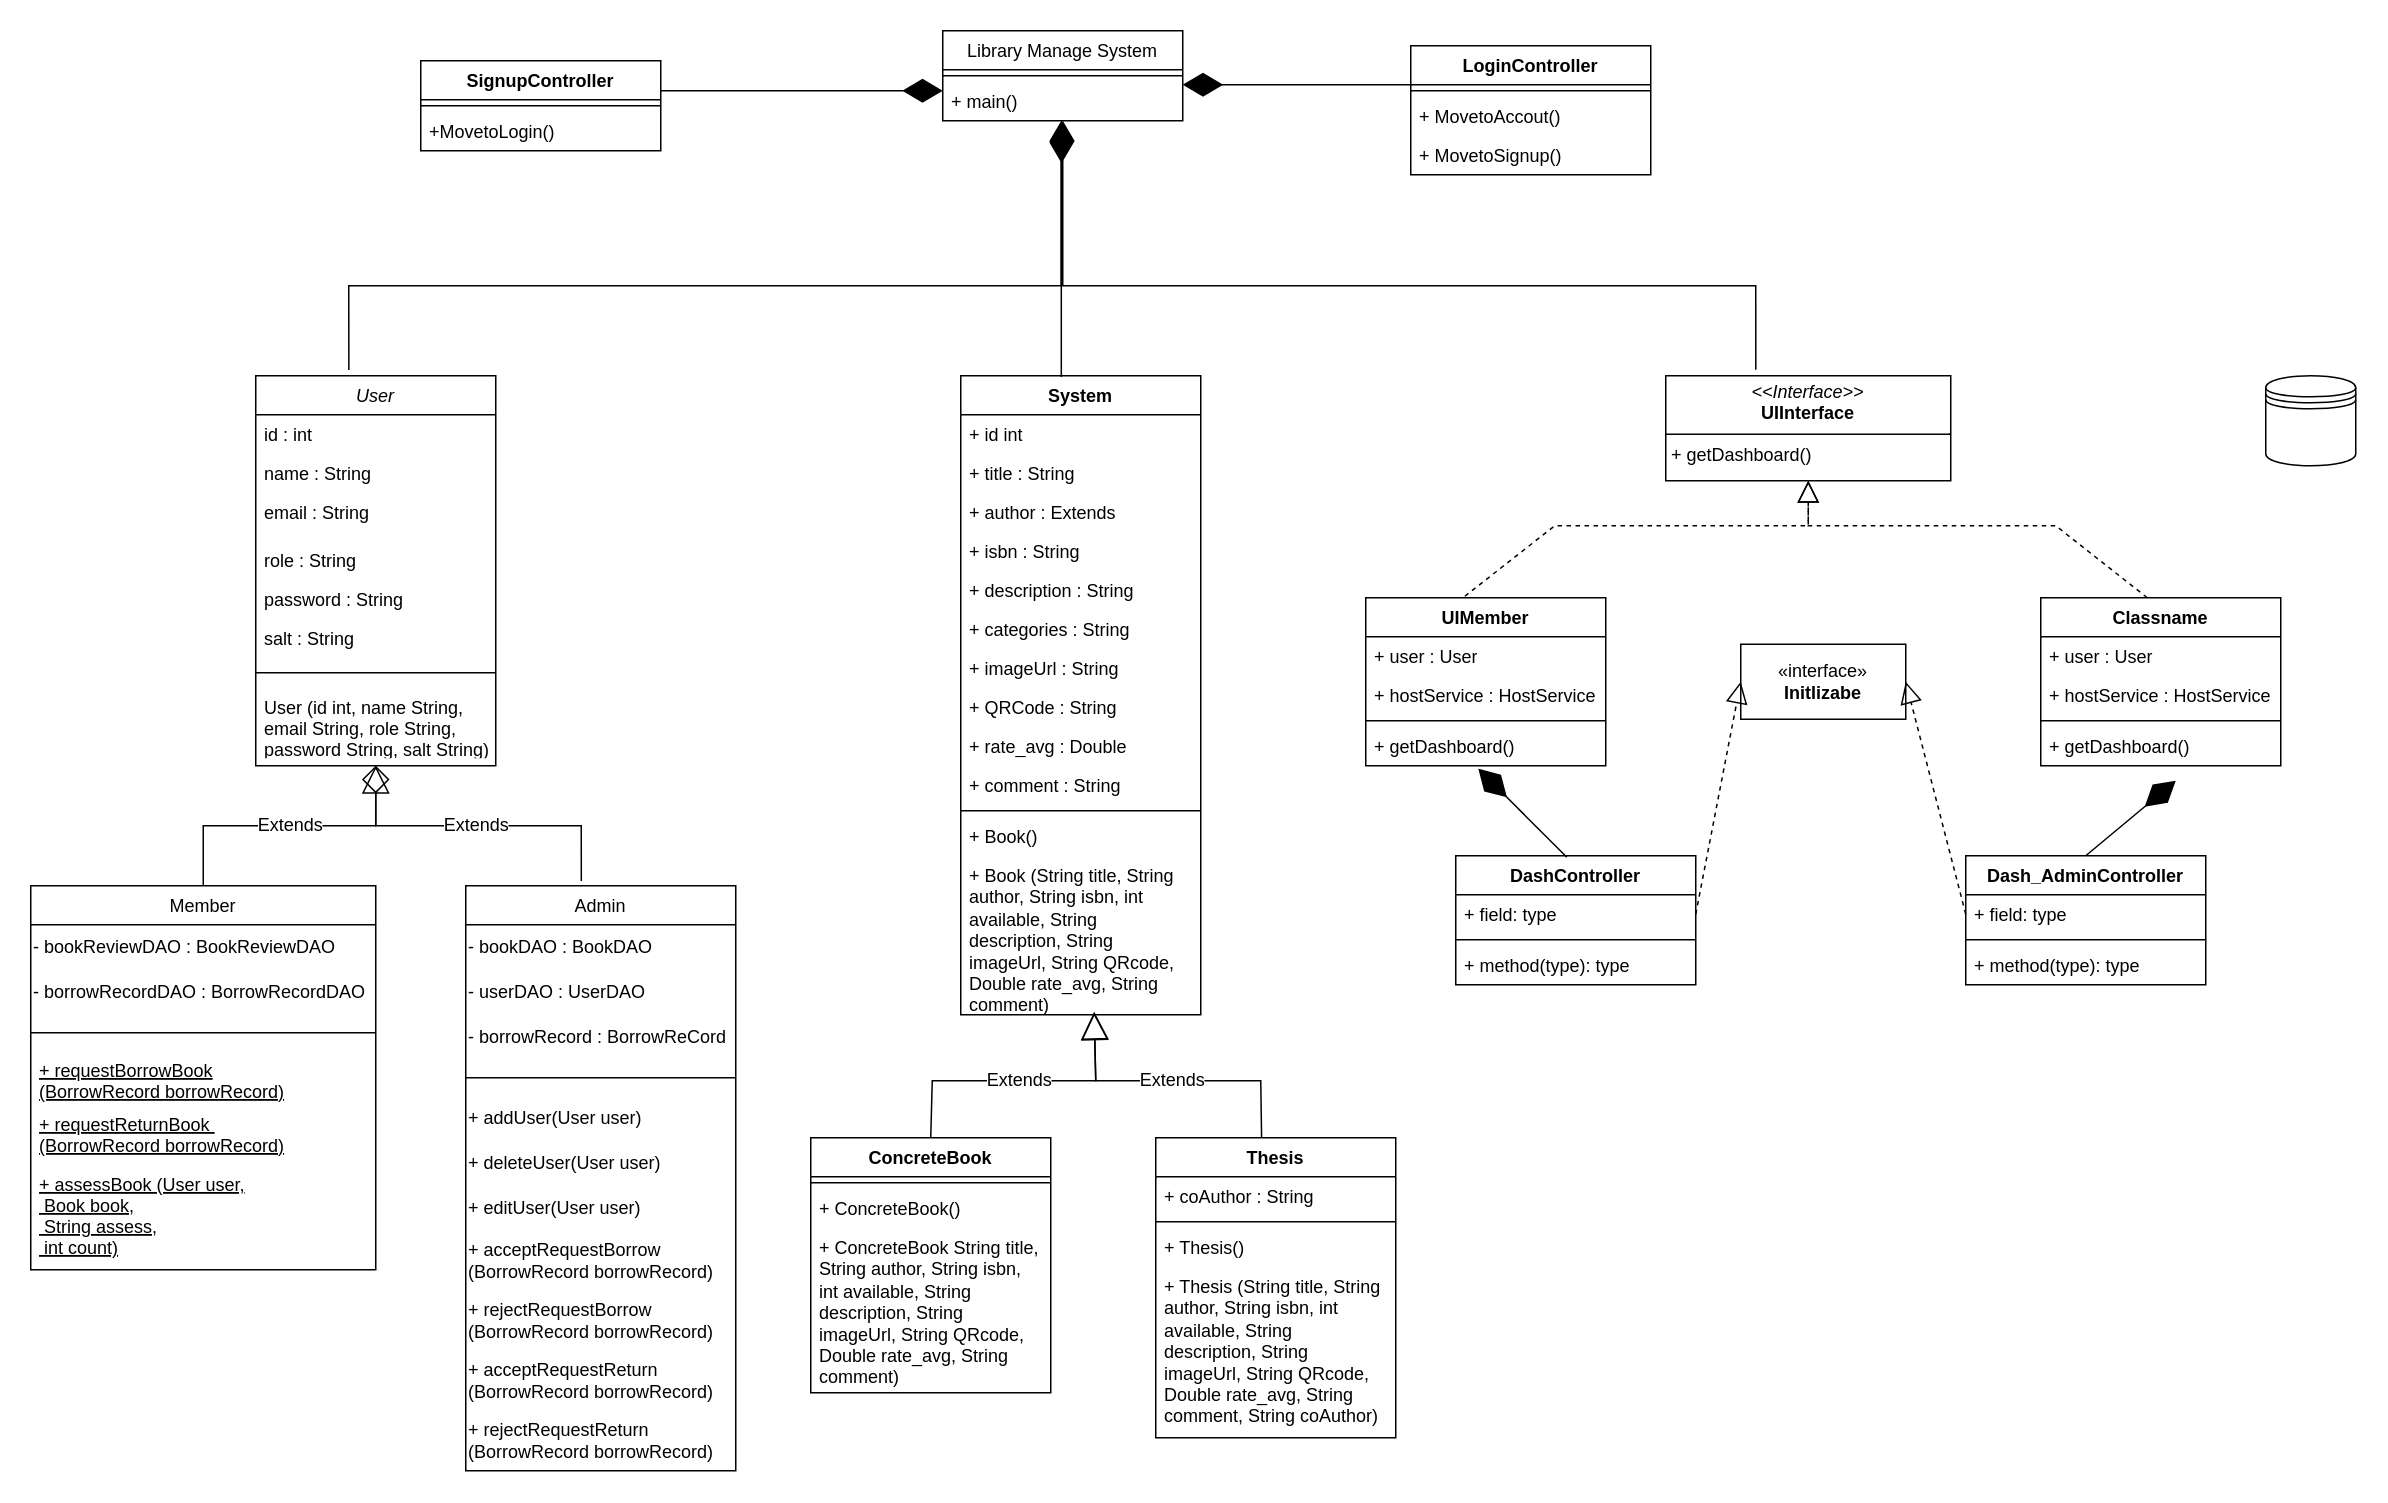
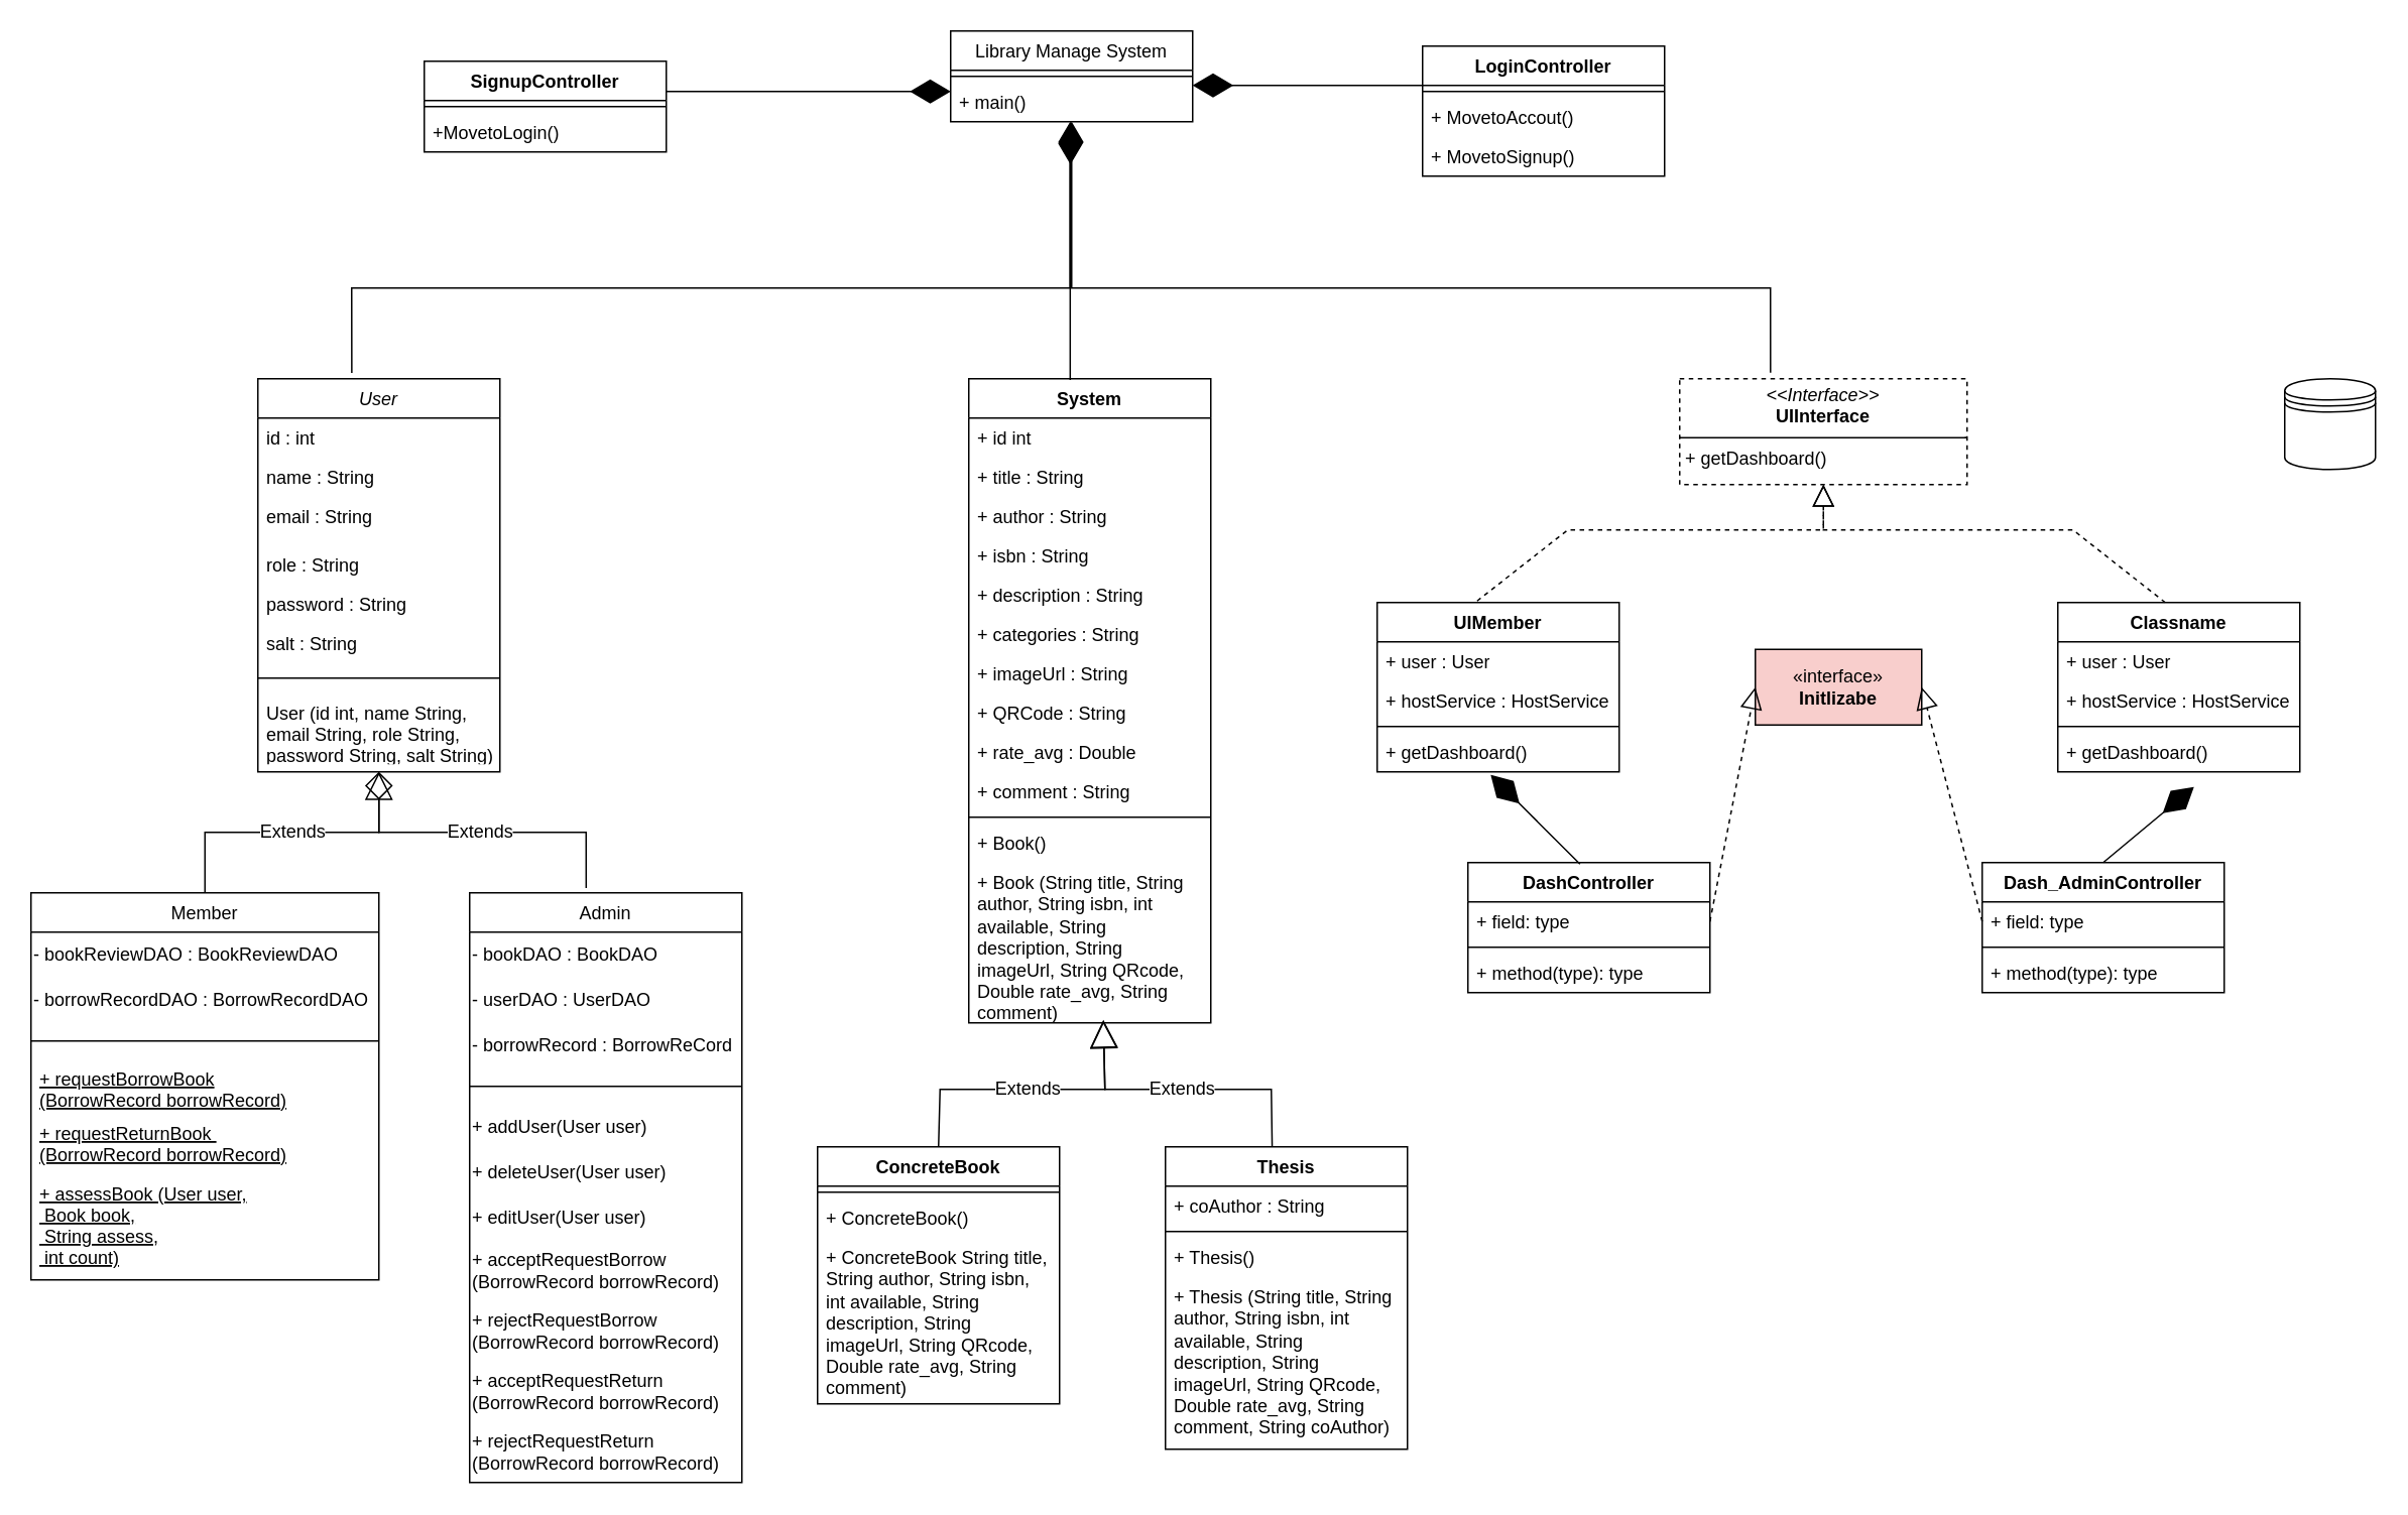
- <mxCell id="66" value="&lt;p style=&quot;margin:0px;margin-top:4px;text-align:center;&quot;&gt;&lt;i&gt;&amp;lt;&amp;lt;Interface&amp;gt;&amp;gt;&lt;/i&gt;&lt;br&gt;&lt;b&gt;UIInterface&lt;/b&gt;&lt;/p&gt;&lt;hr size=&quot;1&quot; style=&quot;border-style:solid;&quot;&gt;&lt;p style=&quot;margin:0px;margin-left:4px;&quot;&gt;&lt;/p&gt;&lt;p style=&quot;margin:0px;margin-left:4px;&quot;&gt;+ getDashboard()&lt;/p&gt;" style="verticalAlign=top;align=left;overflow=fill;html=1;whiteSpace=wrap;spacingLeft=4;spacingRight=4;fontFamily=Helvetica;fontSize=12;fontColor=default;fillColor=none;gradientColor=none;" parent="1" vertex="1"><mxGeometry x="1110" y="250" width="190" height="70" as="geometry" /></mxCell>
+ <mxCell id="66" value="&lt;p style=&quot;margin:0px;margin-top:4px;text-align:center;&quot;&gt;&lt;i&gt;&amp;lt;&amp;lt;Interface&amp;gt;&amp;gt;&lt;/i&gt;&lt;br&gt;&lt;b&gt;UIInterface&lt;/b&gt;&lt;/p&gt;&lt;hr size=&quot;1&quot; style=&quot;border-style:solid;&quot;&gt;&lt;p style=&quot;margin:0px;margin-left:4px;&quot;&gt;&lt;/p&gt;&lt;p style=&quot;margin:0px;margin-left:4px;&quot;&gt;+ getDashboard()&lt;/p&gt;" style="verticalAlign=top;align=left;overflow=fill;html=1;whiteSpace=wrap;spacingLeft=4;spacingRight=4;fontFamily=Helvetica;fontSize=12;fontColor=default;fillColor=none;gradientColor=none;dashed=1;" parent="1" vertex="1"><mxGeometry x="1110" y="250" width="190" height="70" as="geometry" /></mxCell>
- <mxCell id="45" value="+ author : Extends&amp;nbsp;" style="text;strokeColor=none;fillColor=none;align=left;verticalAlign=top;spacingLeft=4;spacingRight=4;overflow=hidden;rotatable=0;points=[[0,0.5],[1,0.5]];portConstraint=eastwest;whiteSpace=wrap;html=1;" parent="42" vertex="1"><mxGeometry y="78" width="160" height="26" as="geometry" /></mxCell>
+ <mxCell id="45" value="+ author : String&amp;nbsp;" style="text;strokeColor=none;fillColor=none;align=left;verticalAlign=top;spacingLeft=4;spacingRight=4;overflow=hidden;rotatable=0;points=[[0,0.5],[1,0.5]];portConstraint=eastwest;whiteSpace=wrap;html=1;" parent="42" vertex="1"><mxGeometry y="78" width="160" height="26" as="geometry" /></mxCell>
- <mxCell id="97" value="«interface»&lt;br&gt;&lt;b&gt;Initlizabe&lt;/b&gt;" style="html=1;whiteSpace=wrap;" parent="1" vertex="1"><mxGeometry x="1160" y="429" width="110" height="50" as="geometry" /></mxCell>
+ <mxCell id="97" value="«interface»&lt;br&gt;&lt;b&gt;Initlizabe&lt;/b&gt;" style="html=1;whiteSpace=wrap;fillColor=#f8cecc;" parent="1" vertex="1"><mxGeometry x="1160" y="429" width="110" height="50" as="geometry" /></mxCell>
